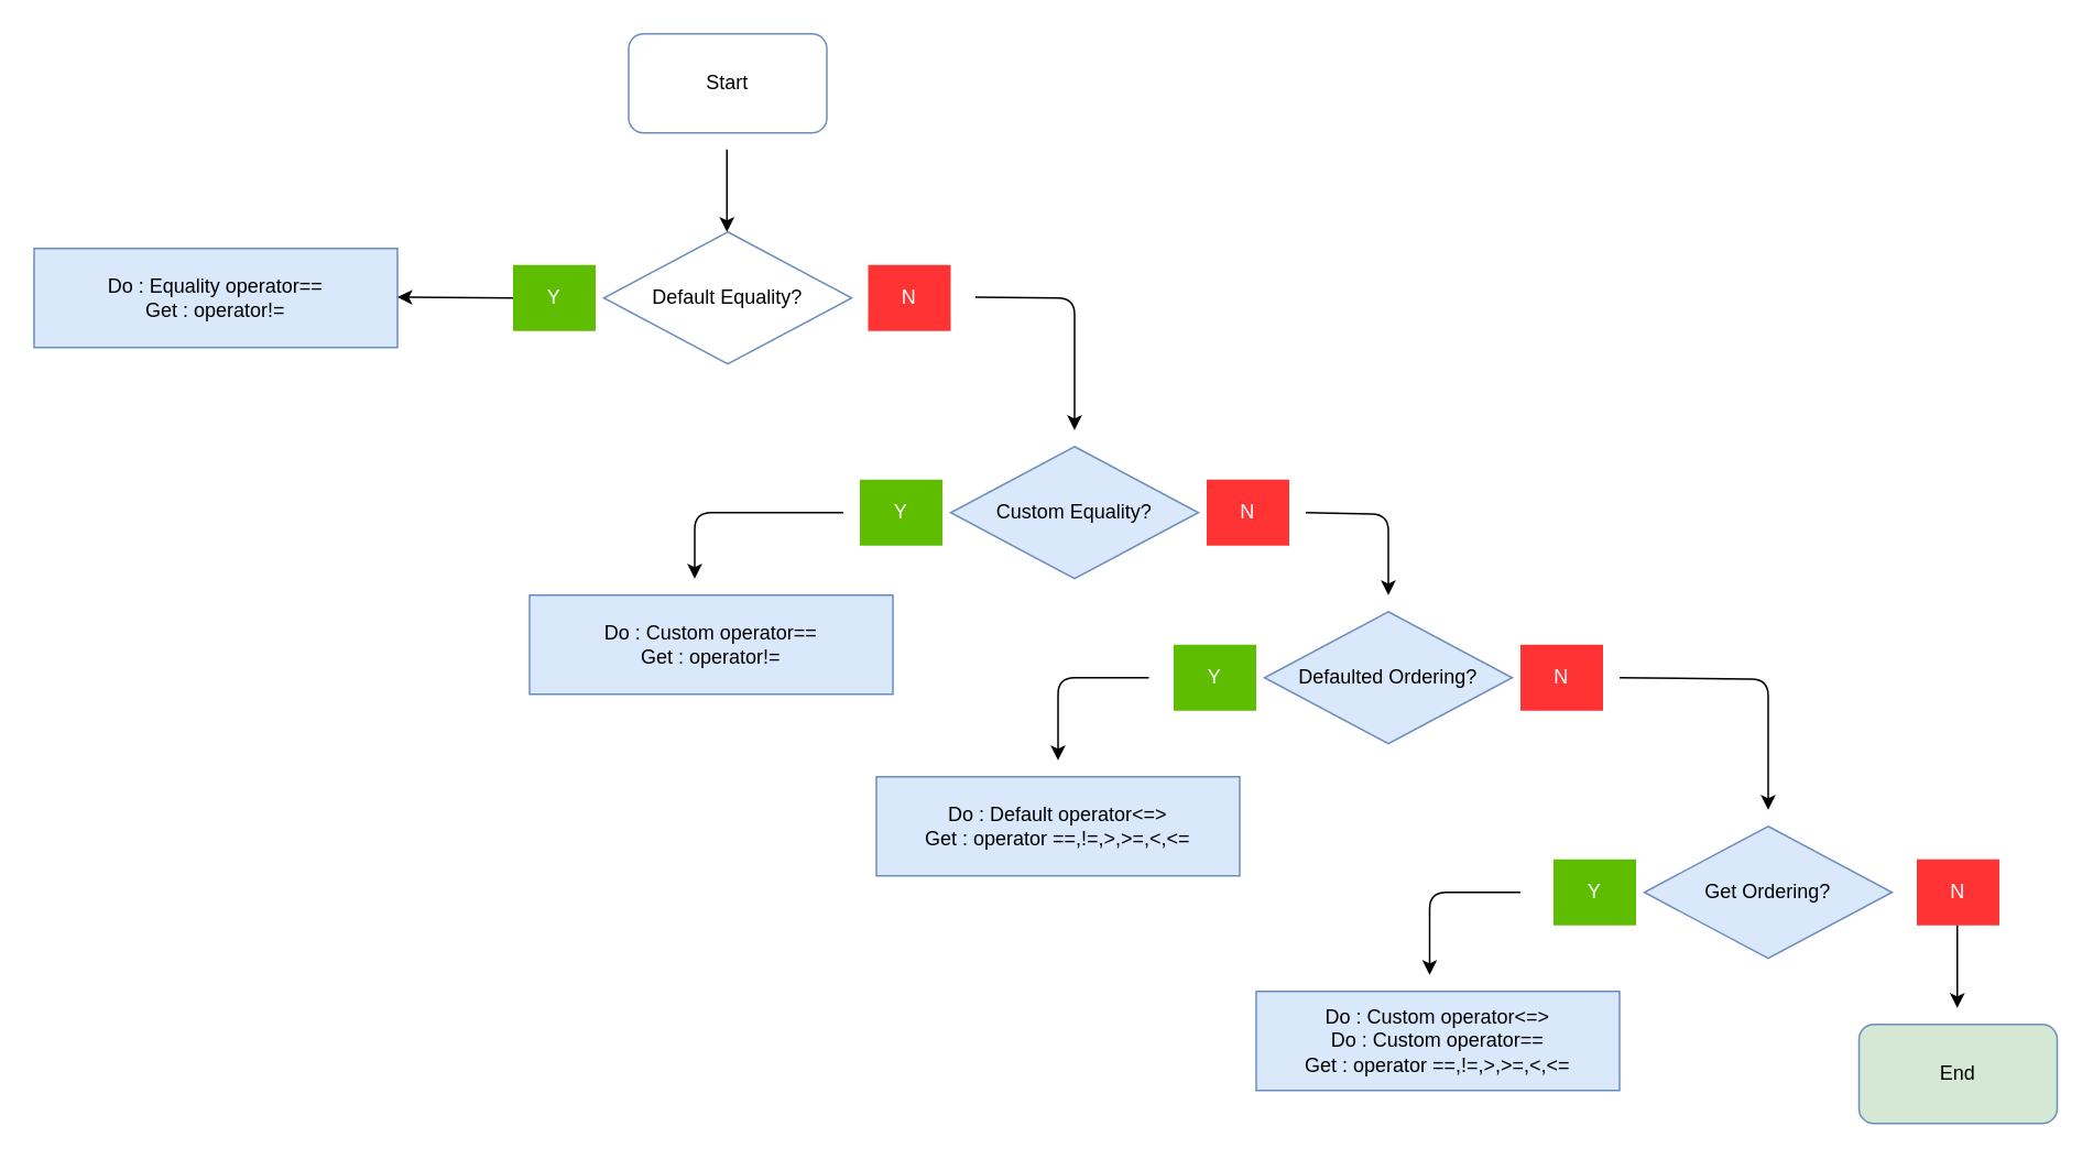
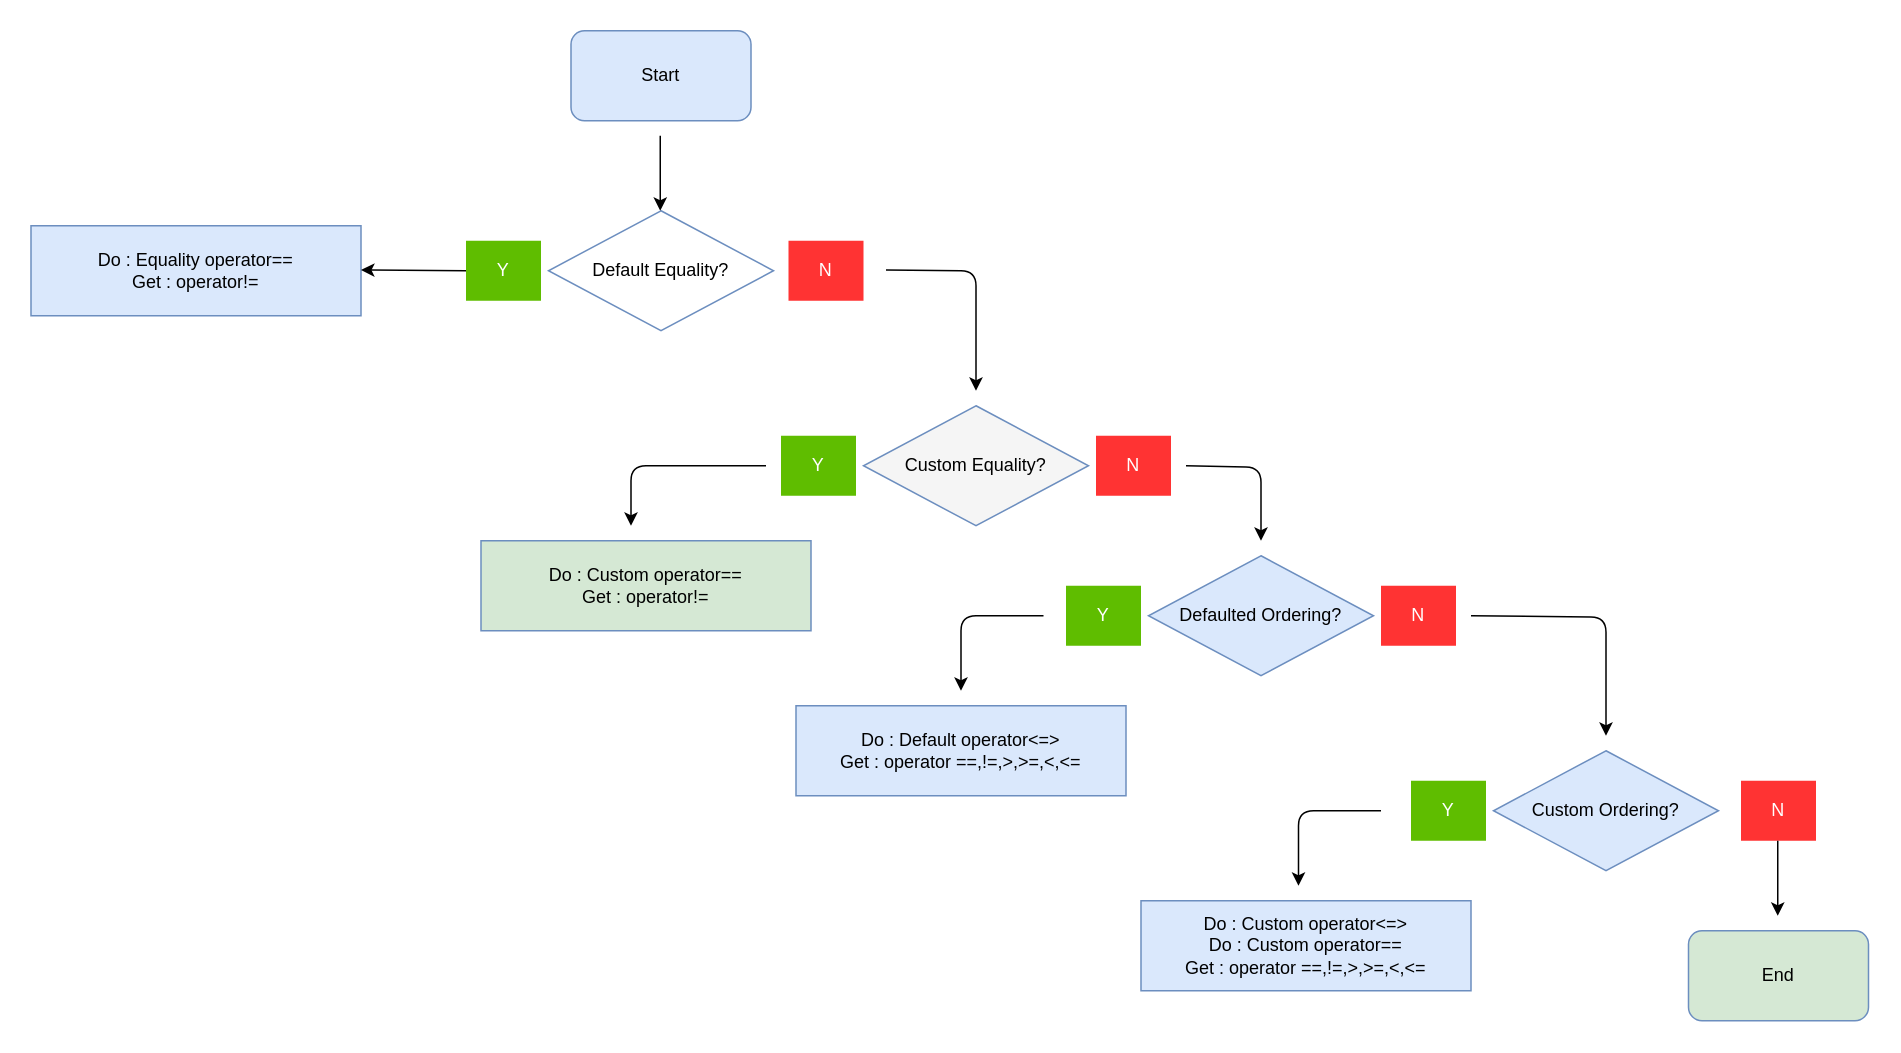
- <mxCell id="2" value="Start" style="rounded=1;whiteSpace=wrap;html=1;fillColor=#ffffff;strokeColor=#6c8ebf;" vertex="1" parent="1"><mxGeometry x="380" y="20" width="120" height="60" as="geometry" /></mxCell>
+ <mxCell id="2" value="Start" style="rounded=1;whiteSpace=wrap;html=1;fillColor=#dae8fc;strokeColor=#6c8ebf;" vertex="1" parent="1"><mxGeometry x="380" y="20" width="120" height="60" as="geometry" /></mxCell>
- <mxCell id="7" value="Custom Equality?" style="rhombus;whiteSpace=wrap;html=1;fillColor=#dae8fc;strokeColor=#6c8ebf;" vertex="1" parent="1"><mxGeometry x="575" y="270" width="150" height="80" as="geometry" /></mxCell>
+ <mxCell id="7" value="Custom Equality?" style="rhombus;whiteSpace=wrap;html=1;fillColor=#f5f5f5;strokeColor=#6c8ebf;" vertex="1" parent="1"><mxGeometry x="575" y="270" width="150" height="80" as="geometry" /></mxCell>
- <mxCell id="14" value="&lt;div&gt;Do : Custom operator==&lt;/div&gt;&lt;div&gt;Get : operator!=&lt;br&gt;&lt;/div&gt;" style="rounded=0;whiteSpace=wrap;html=1;fillColor=#dae8fc;strokeColor=#6c8ebf;" vertex="1" parent="1"><mxGeometry x="320" y="360" width="220" height="60" as="geometry" /></mxCell>
+ <mxCell id="14" value="&lt;div&gt;Do : Custom operator==&lt;/div&gt;&lt;div&gt;Get : operator!=&lt;br&gt;&lt;/div&gt;" style="rounded=0;whiteSpace=wrap;html=1;fillColor=#d5e8d4;strokeColor=#6c8ebf;" vertex="1" parent="1"><mxGeometry x="320" y="360" width="220" height="60" as="geometry" /></mxCell>
- <mxCell id="15" value="Get Ordering?" style="rhombus;whiteSpace=wrap;html=1;fillColor=#dae8fc;strokeColor=#6c8ebf;" vertex="1" parent="1"><mxGeometry x="995" y="500" width="150" height="80" as="geometry" /></mxCell>
+ <mxCell id="15" value="Custom Ordering?" style="rhombus;whiteSpace=wrap;html=1;fillColor=#dae8fc;strokeColor=#6c8ebf;" vertex="1" parent="1"><mxGeometry x="995" y="500" width="150" height="80" as="geometry" /></mxCell>
